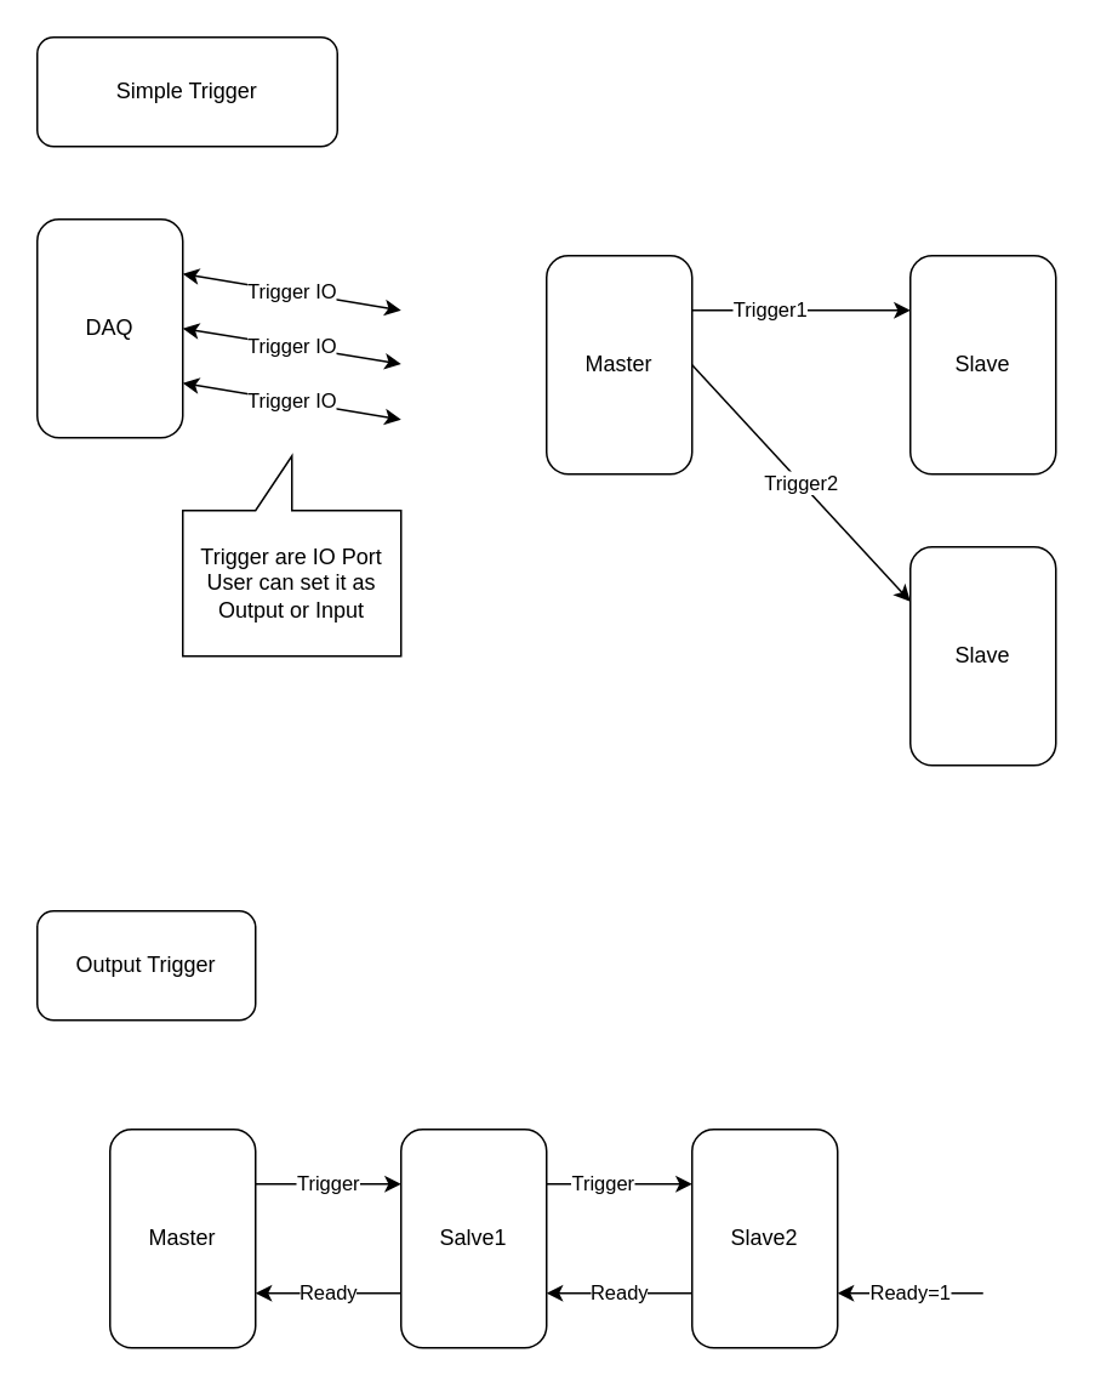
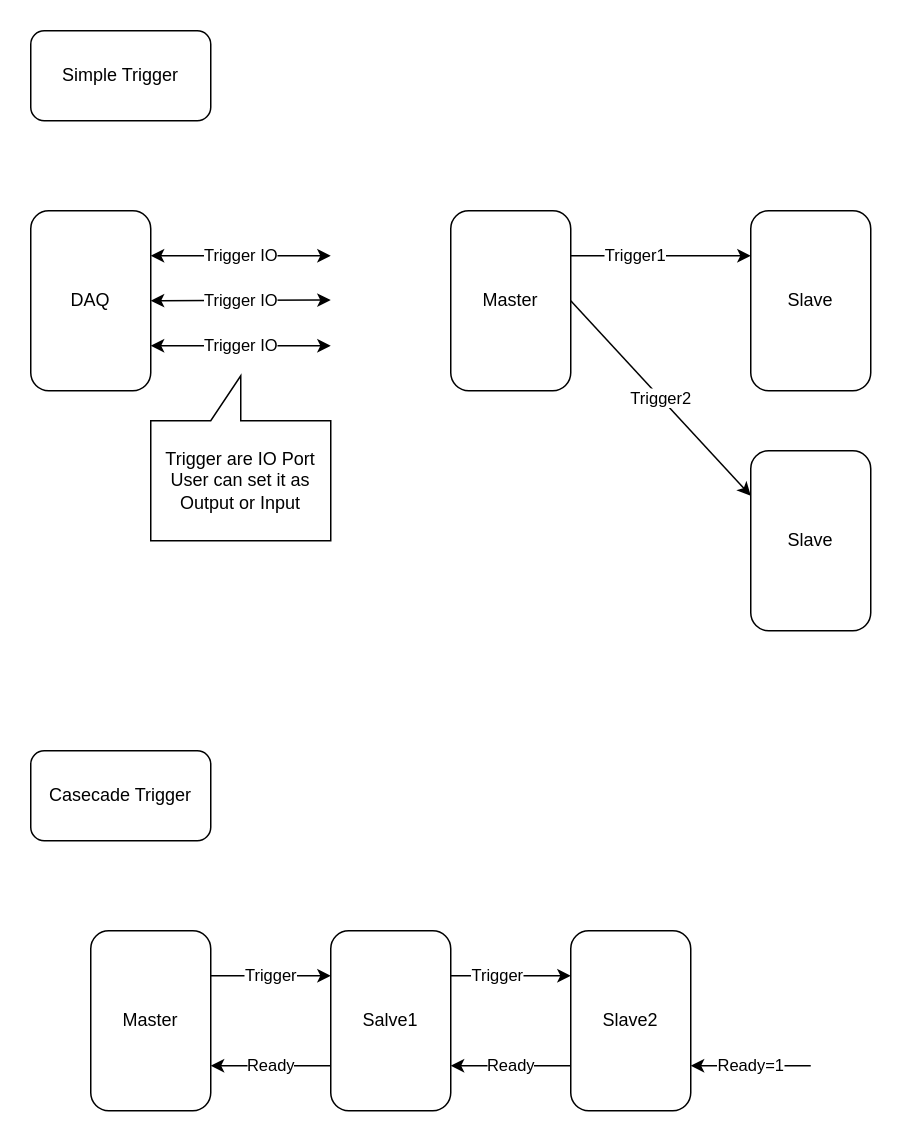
- <mxCell id="3" value="Simple Trigger" style="rounded=1;whiteSpace=wrap;html=1;" vertex="1" parent="1"><mxGeometry x="20" y="20" width="165" height="60" as="geometry" /></mxCell>
+ <mxCell id="3" value="Simple Trigger" style="rounded=1;whiteSpace=wrap;html=1;" vertex="1" parent="1"><mxGeometry x="20" y="20" width="120" height="60" as="geometry" /></mxCell>
- <mxCell id="11" value="DAQ" style="rounded=1;whiteSpace=wrap;html=1;" vertex="1" parent="1"><mxGeometry x="20" y="120" width="80" height="120" as="geometry" /></mxCell>
+ <mxCell id="11" value="DAQ" style="rounded=1;whiteSpace=wrap;html=1;" vertex="1" parent="1"><mxGeometry x="20" y="140" width="80" height="120" as="geometry" /></mxCell>
- <mxCell id="2" value="Output Trigger" style="rounded=1;whiteSpace=wrap;html=1;" vertex="1" parent="1"><mxGeometry x="20" y="500" width="120" height="60" as="geometry" /></mxCell>
+ <mxCell id="2" value="Casecade Trigger" style="rounded=1;whiteSpace=wrap;html=1;" vertex="1" parent="1"><mxGeometry x="20" y="500" width="120" height="60" as="geometry" /></mxCell>
